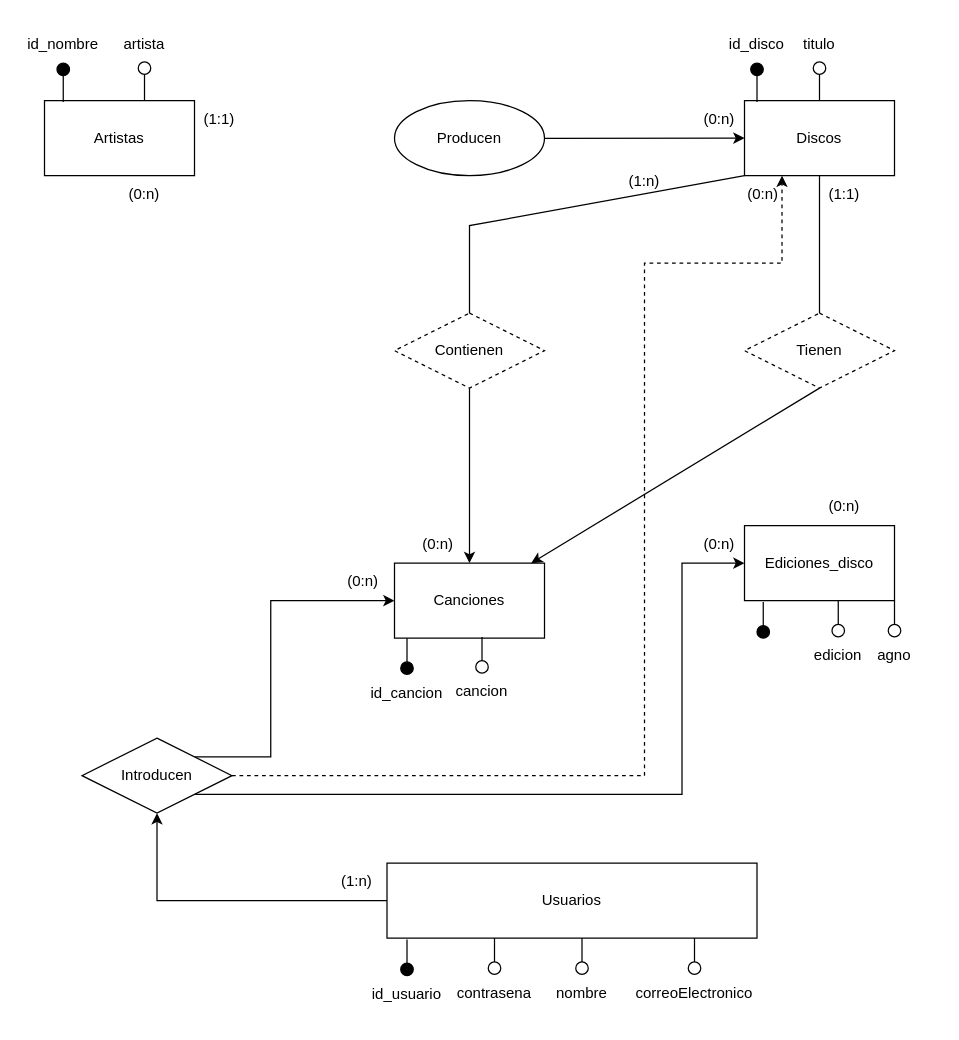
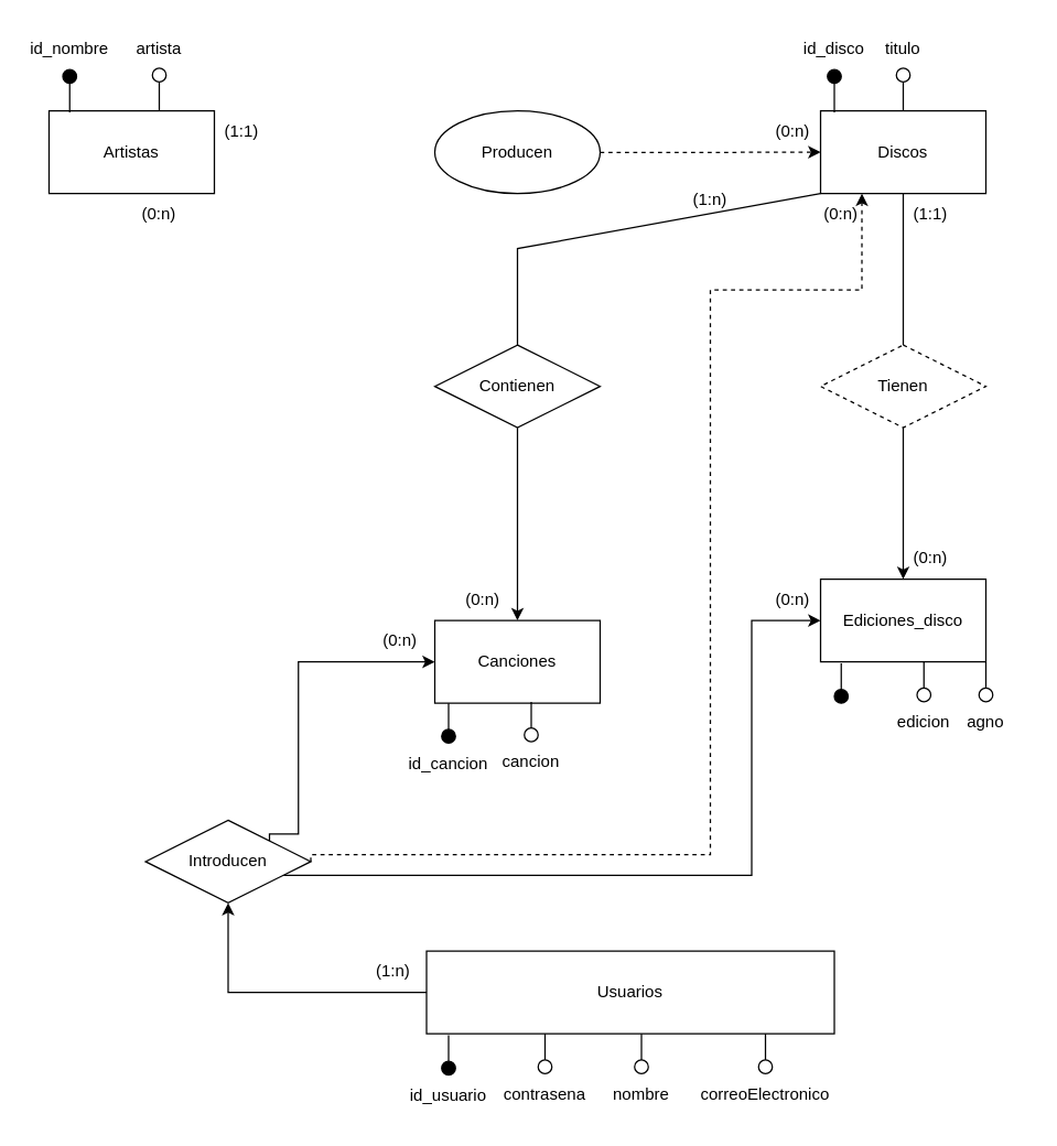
- <mxCell id="7" value="" style="endArrow=classic;html=1;rounded=0;entryX=0;entryY=0.5;entryDx=0;entryDy=0;" parent="1" source="6" target="3" edge="1"><mxGeometry width="50" height="50" relative="1" as="geometry"><mxPoint x="345" y="210" as="sourcePoint" /><mxPoint x="395" y="160" as="targetPoint" /></mxGeometry></mxCell>
+ <mxCell id="7" value="" style="endArrow=classic;html=1;rounded=0;entryX=0;entryY=0.5;entryDx=0;entryDy=0;dashed=1;" parent="1" source="6" target="3" edge="1"><mxGeometry width="50" height="50" relative="1" as="geometry"><mxPoint x="345" y="210" as="sourcePoint" /><mxPoint x="395" y="160" as="targetPoint" /></mxGeometry></mxCell>
- <mxCell id="15" value="Contienen" style="rhombus;whiteSpace=wrap;html=1;dashed=1;" parent="1" vertex="1"><mxGeometry x="315" y="250" width="120" height="60" as="geometry" /></mxCell>
+ <mxCell id="15" value="Contienen" style="rhombus;whiteSpace=wrap;html=1;" parent="1" vertex="1"><mxGeometry x="315" y="250" width="120" height="60" as="geometry" /></mxCell>
- <mxCell id="13" value="" style="endArrow=classic;html=1;rounded=0;exitX=0.5;exitY=1;exitDx=0;exitDy=0;" parent="1" source="10" target="5" edge="1"><mxGeometry width="50" height="50" relative="1" as="geometry"><mxPoint x="385" y="300" as="sourcePoint" /><mxPoint x="525" y="300" as="targetPoint" /></mxGeometry></mxCell>
+ <mxCell id="13" value="" style="endArrow=classic;html=1;rounded=0;entryX=0.5;entryY=0;entryDx=0;entryDy=0;exitX=0.5;exitY=1;exitDx=0;exitDy=0;" parent="1" source="10" target="4" edge="1"><mxGeometry width="50" height="50" relative="1" as="geometry"><mxPoint x="385" y="300" as="sourcePoint" /><mxPoint x="525" y="300" as="targetPoint" /></mxGeometry></mxCell>
- <mxCell id="50" value="Introducen" style="rhombus;whiteSpace=wrap;html=1;" vertex="1" parent="1"><mxGeometry x="65" y="590" width="120" height="60" as="geometry" /></mxCell>
+ <mxCell id="50" value="Introducen" style="rhombus;whiteSpace=wrap;html=1;" vertex="1" parent="1"><mxGeometry x="105" y="595" width="120" height="60" as="geometry" /></mxCell>
